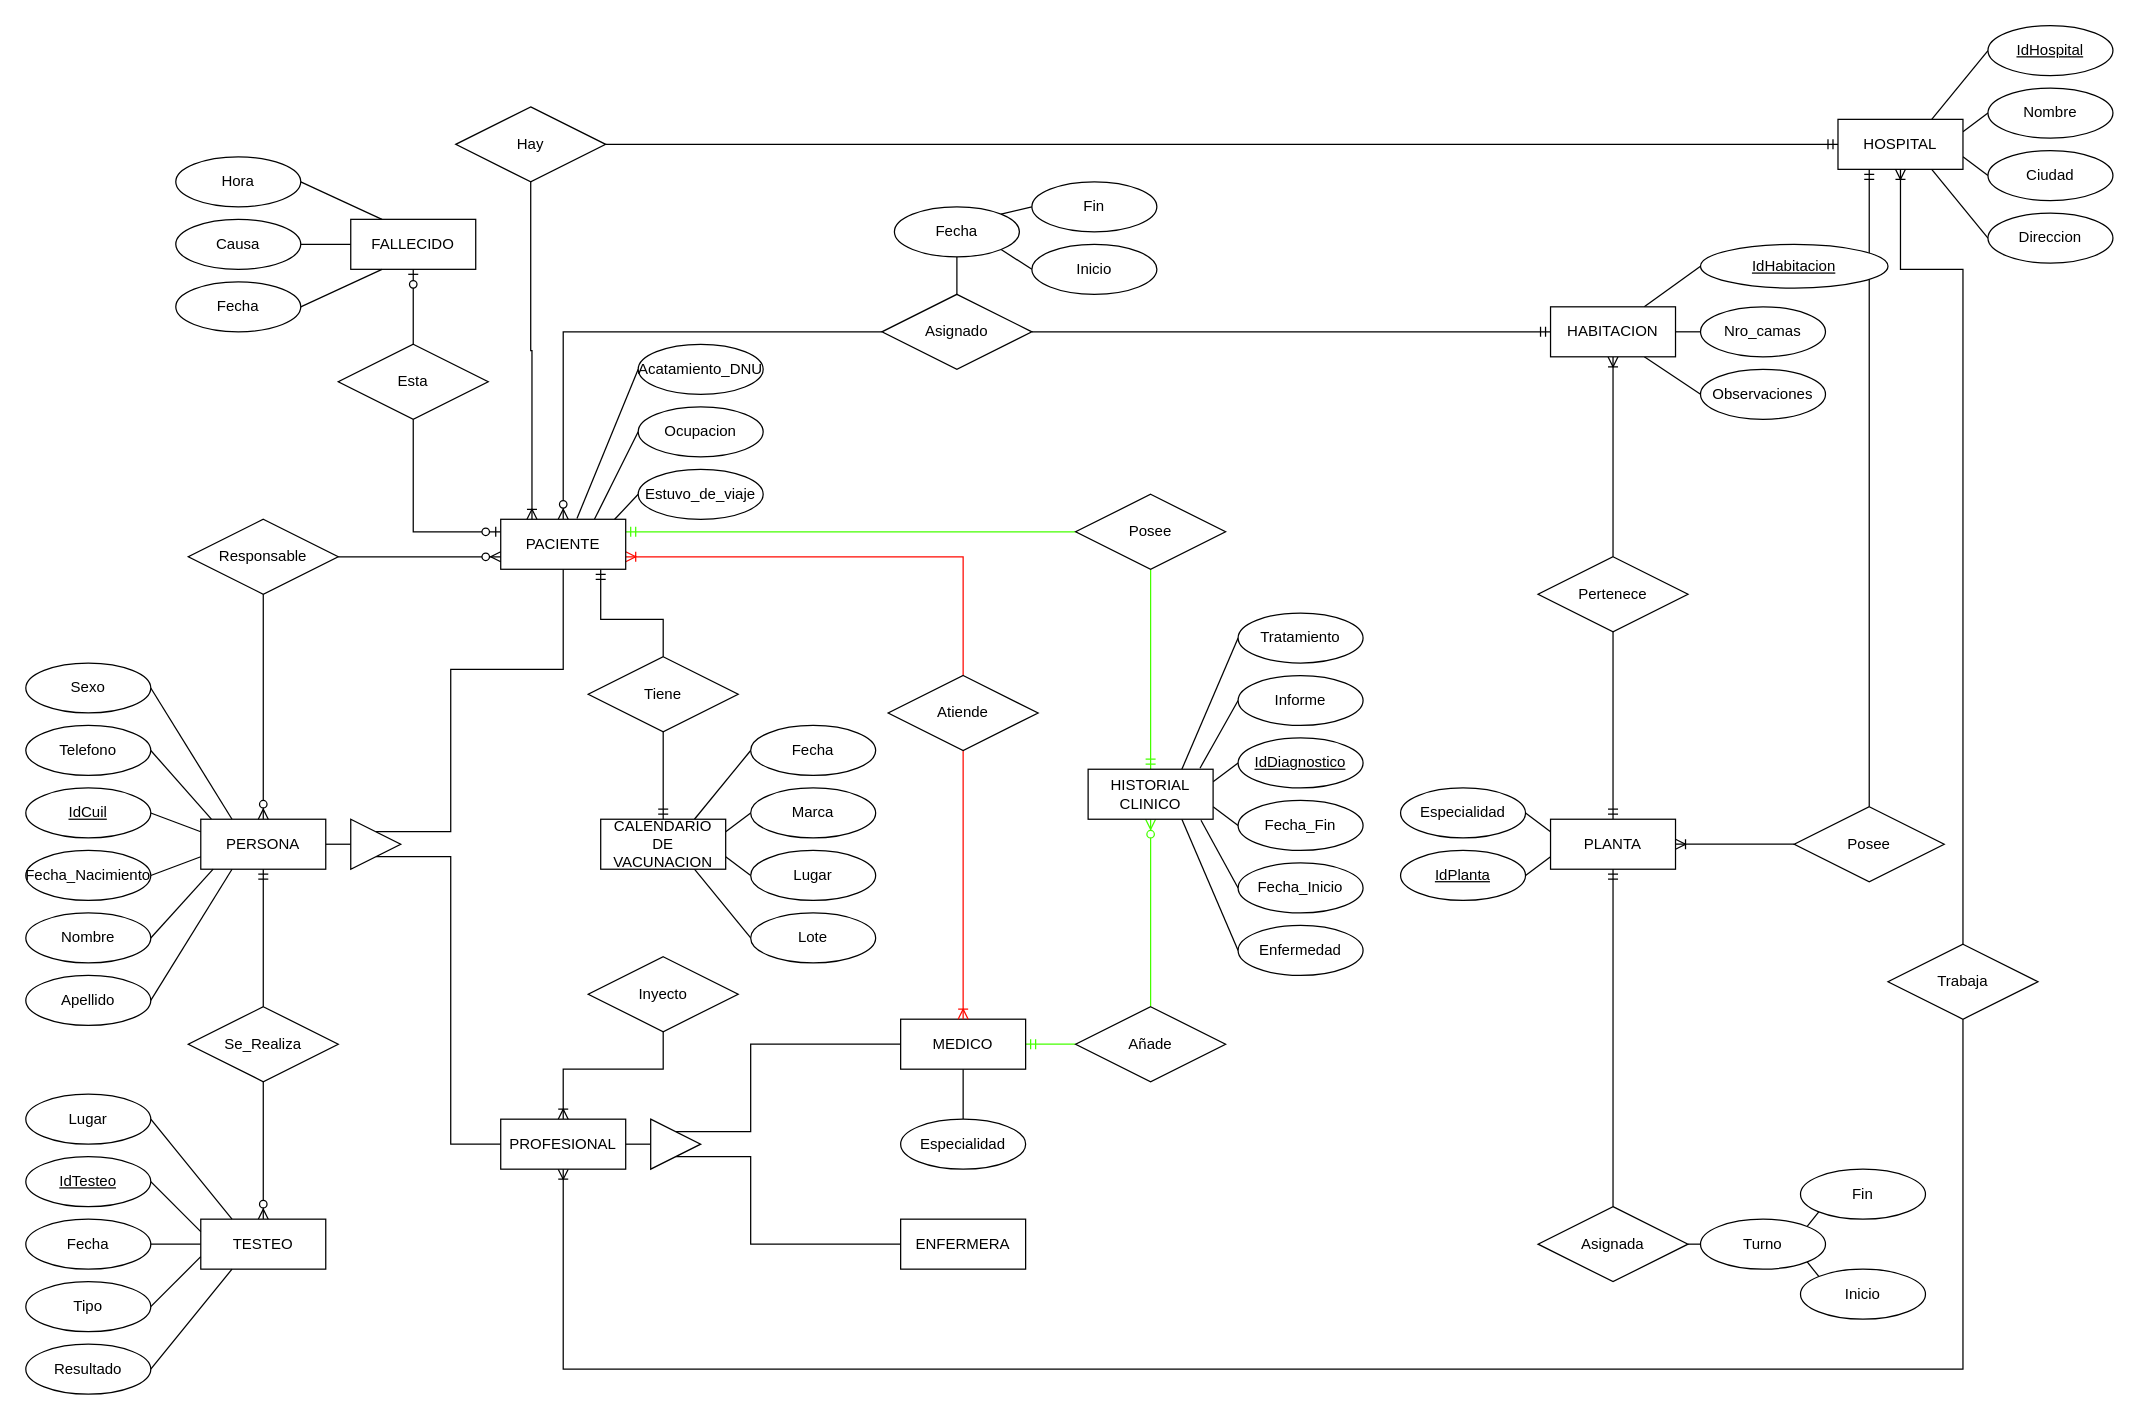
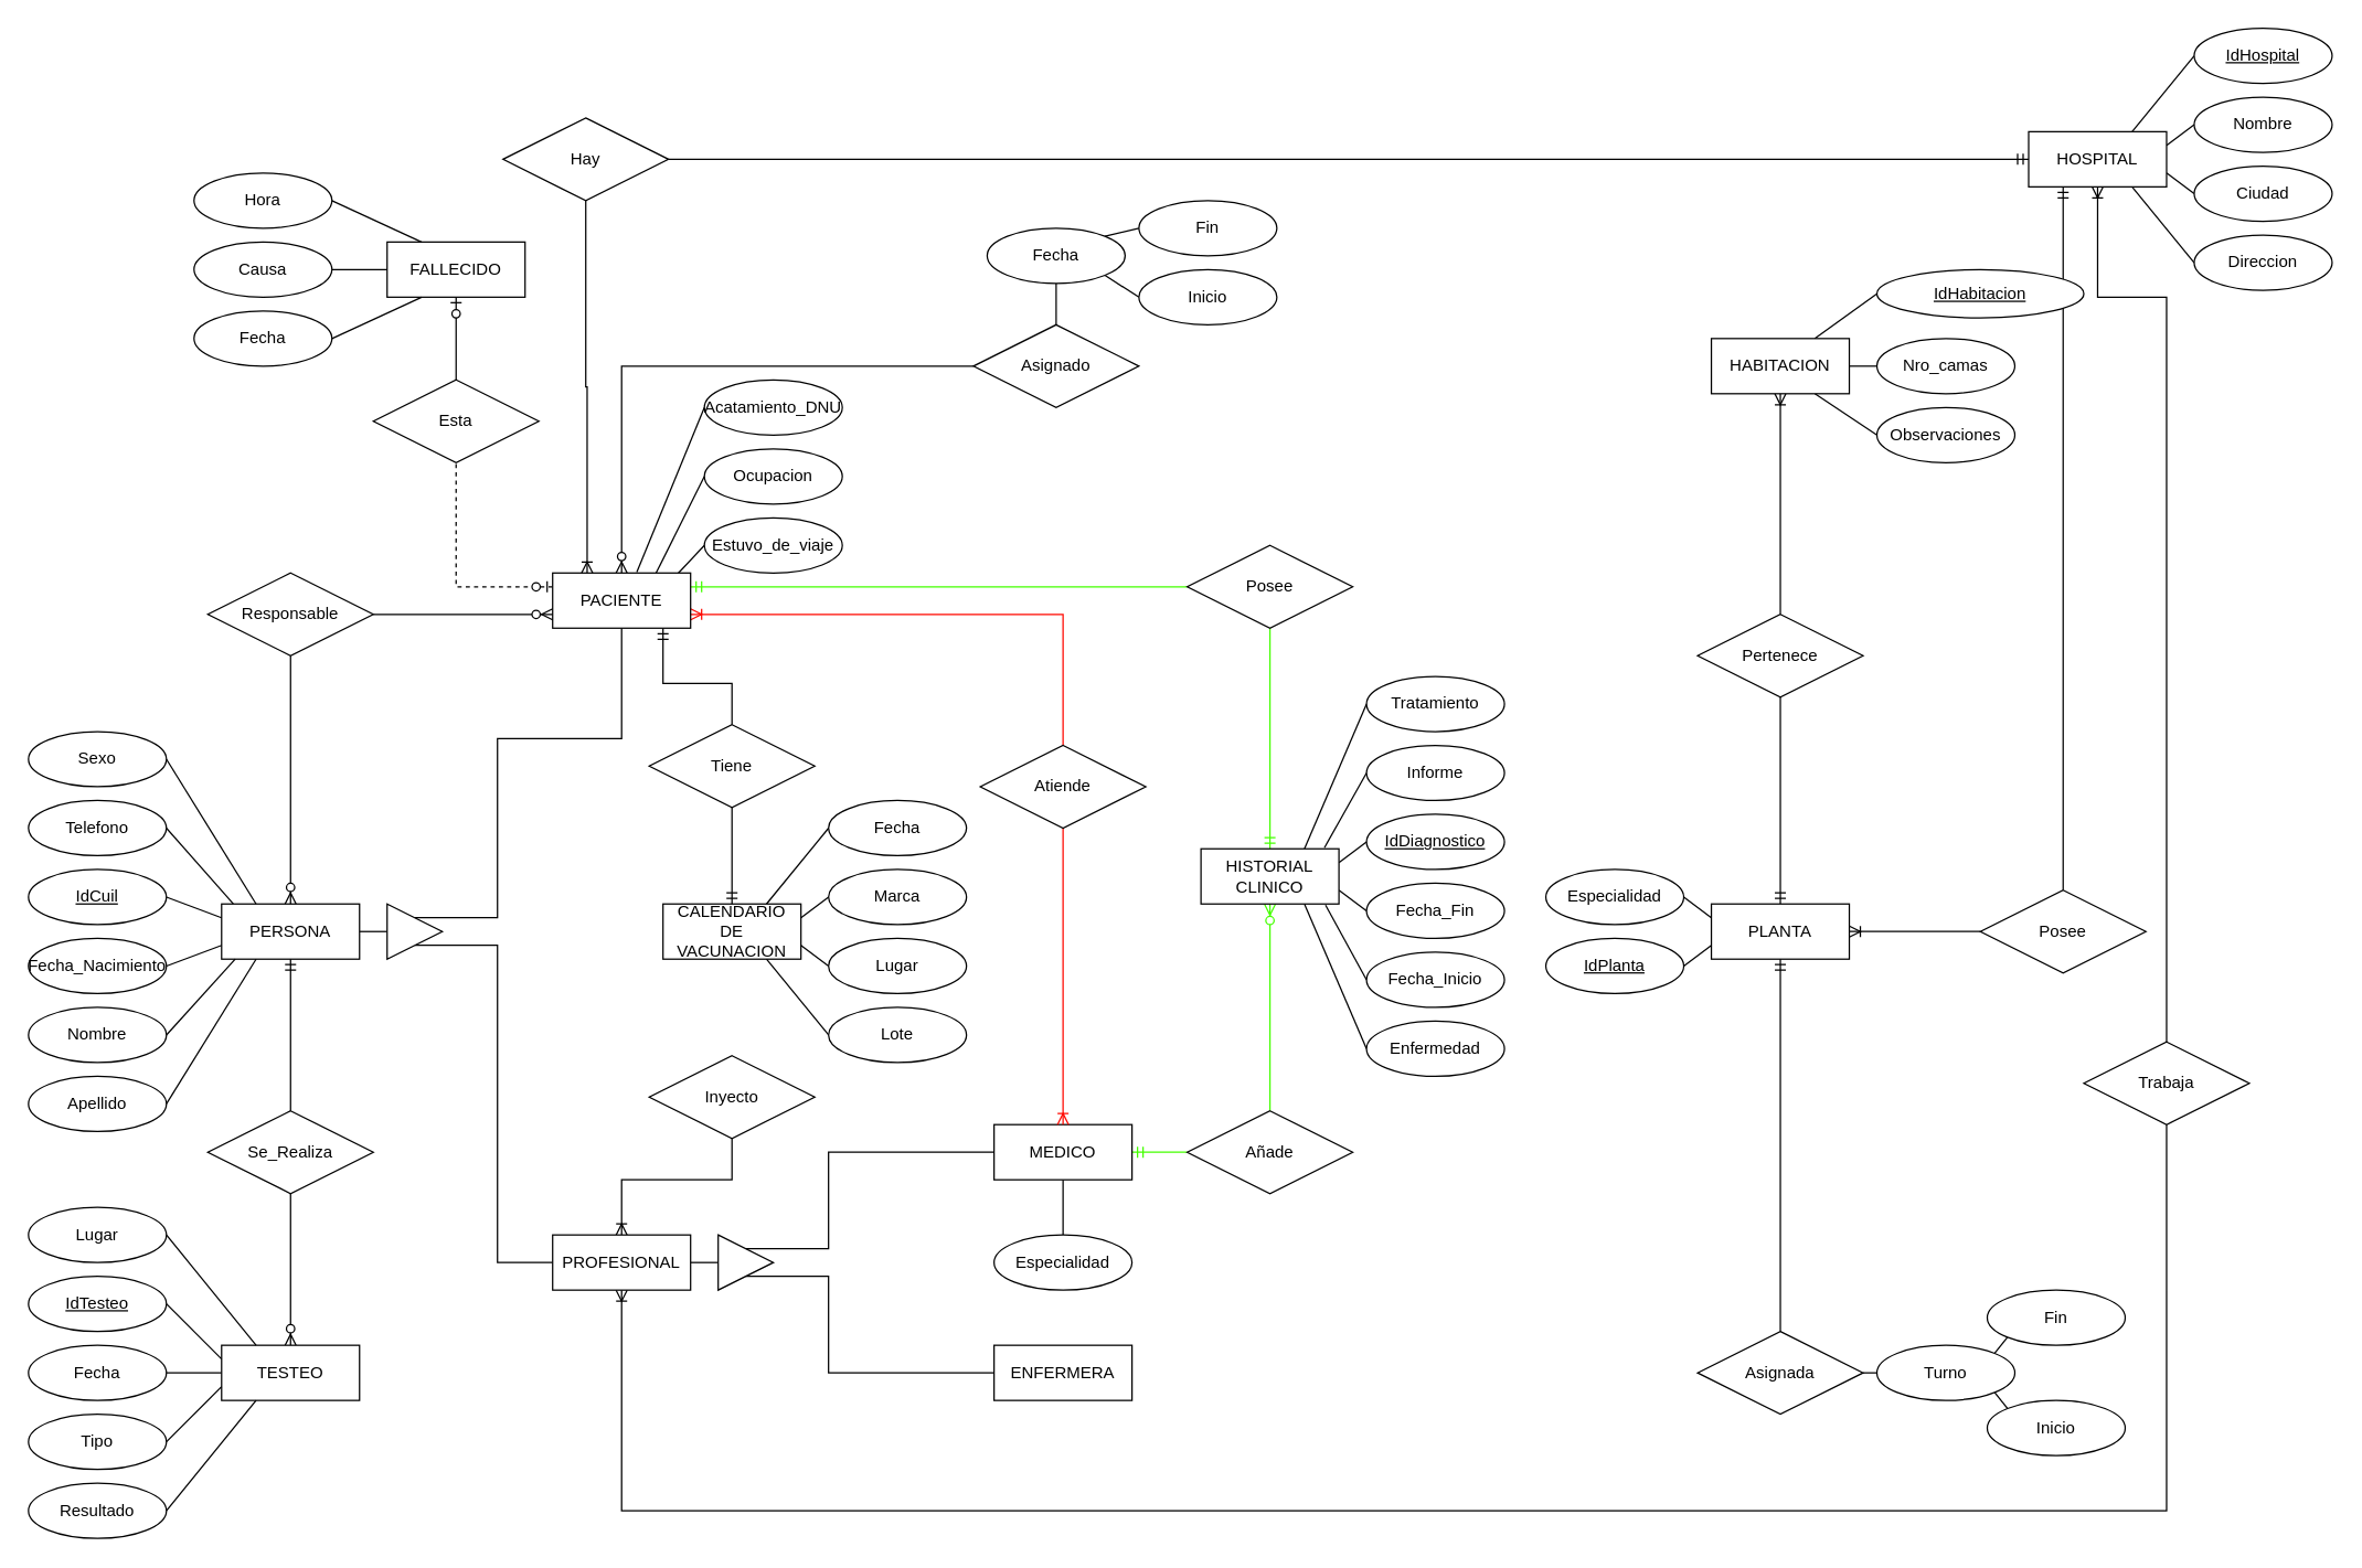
- <mxCell id="57" style="edgeStyle=orthogonalEdgeStyle;rounded=0;orthogonalLoop=1;jettySize=auto;html=1;exitX=1;exitY=0.5;exitDx=0;exitDy=0;entryX=0;entryY=0.5;entryDx=0;entryDy=0;endArrow=ERmandOne;endFill=0;" parent="1" source="59" target="64" edge="1"><mxGeometry relative="1" as="geometry" /></mxCell>
- <mxCell id="14" style="edgeStyle=orthogonalEdgeStyle;rounded=0;orthogonalLoop=1;jettySize=auto;html=1;exitX=0;exitY=0.25;exitDx=0;exitDy=0;entryX=0.5;entryY=1;entryDx=0;entryDy=0;endArrow=none;endFill=0;startArrow=ERzeroToOne;startFill=1;" parent="1" source="18" target="55" edge="1"><mxGeometry relative="1" as="geometry" /></mxCell>
+ <mxCell id="14" style="edgeStyle=orthogonalEdgeStyle;rounded=0;orthogonalLoop=1;jettySize=auto;html=1;exitX=0;exitY=0.25;exitDx=0;exitDy=0;entryX=0.5;entryY=1;entryDx=0;entryDy=0;endArrow=none;endFill=0;startArrow=ERzeroToOne;startFill=1;dashed=1;" parent="1" source="18" target="55" edge="1"><mxGeometry relative="1" as="geometry" /></mxCell>
